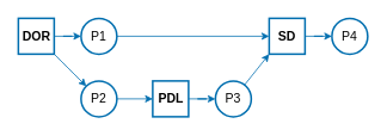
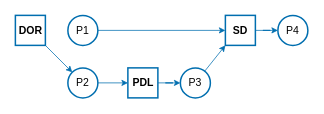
- <mxCell id="2" style="edgeStyle=orthogonalEdgeStyle;rounded=0;orthogonalLoop=1;jettySize=auto;html=1;entryX=0;entryY=0.5;entryDx=0;entryDy=0;strokeColor=#006EAF;labelPosition=center;verticalLabelPosition=middle;align=center;verticalAlign=middle;fontSize=14;" parent="1" source="3" target="9" edge="1"><mxGeometry relative="1" as="geometry" /></mxCell>
